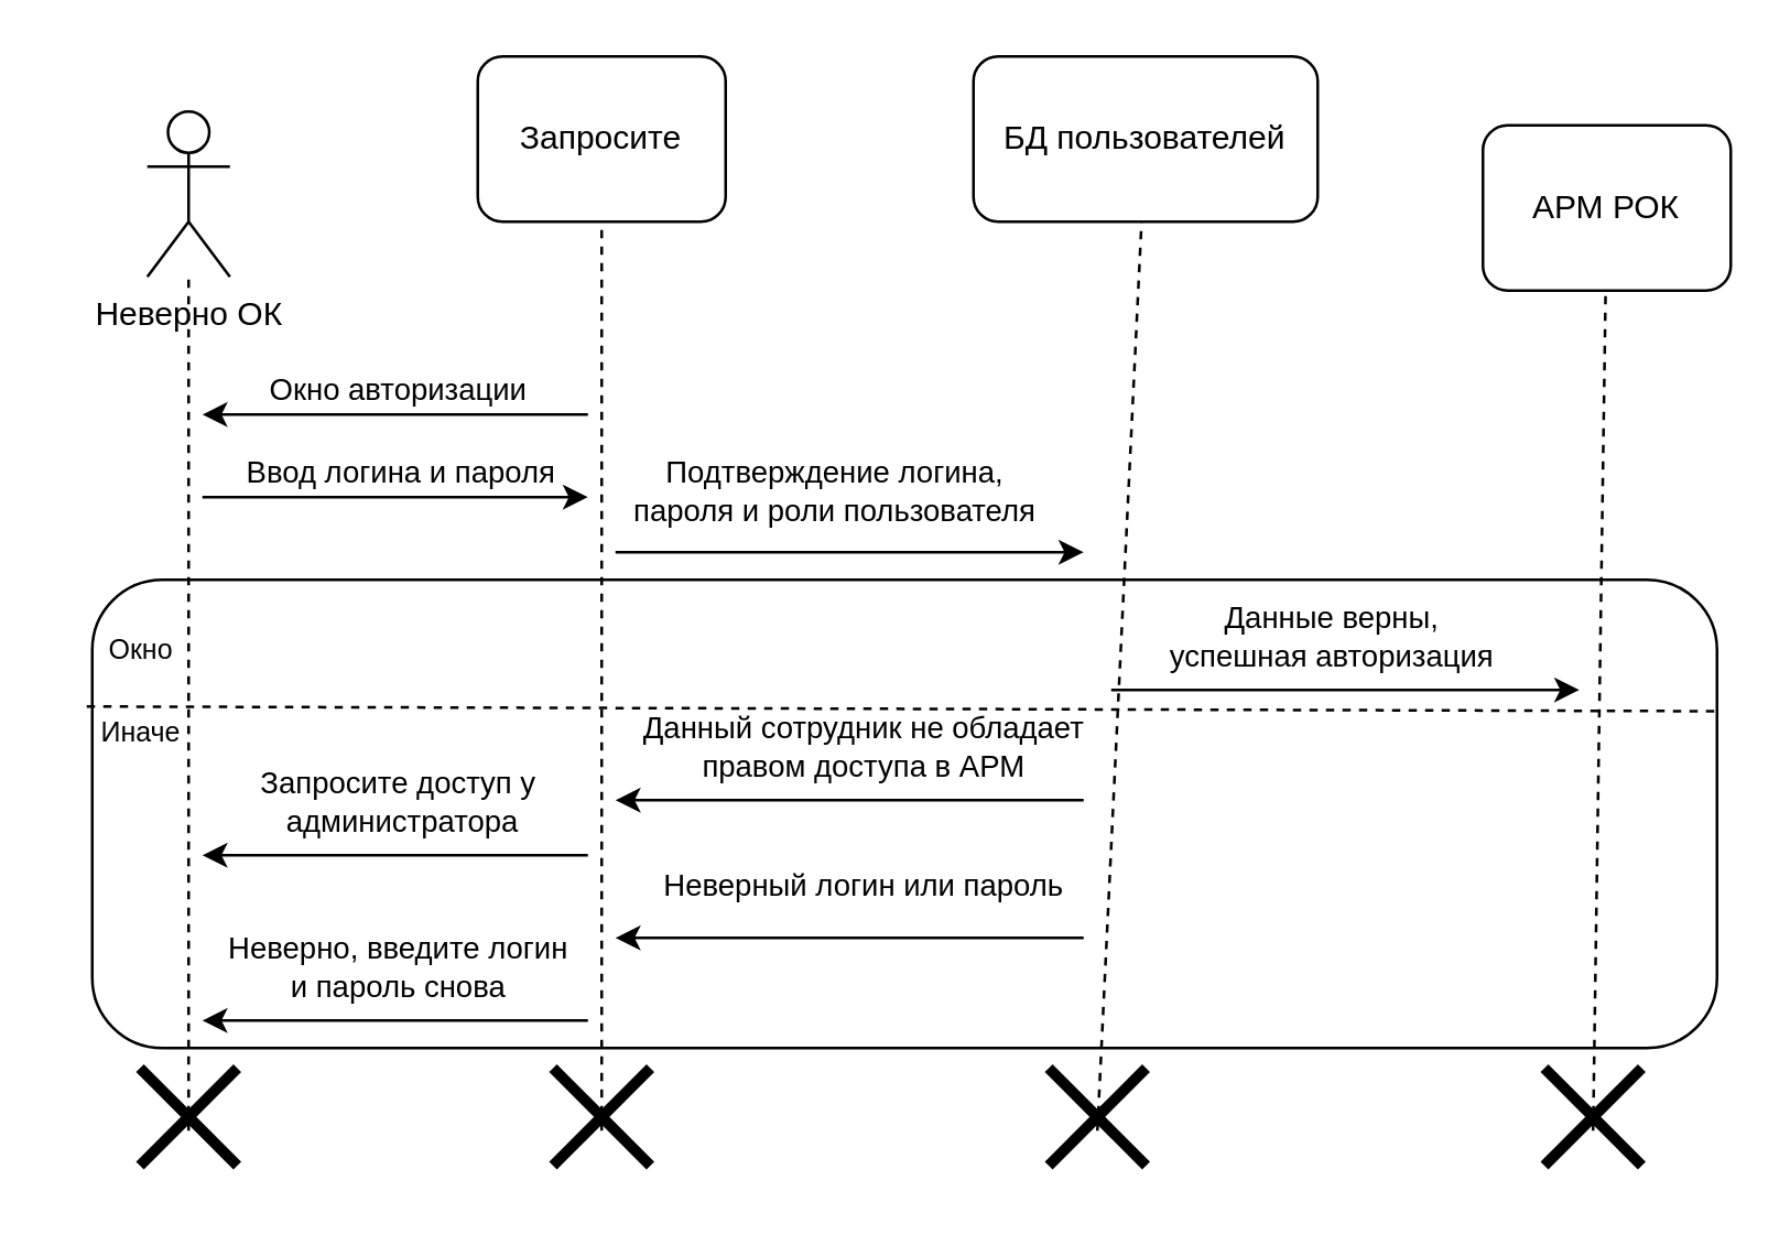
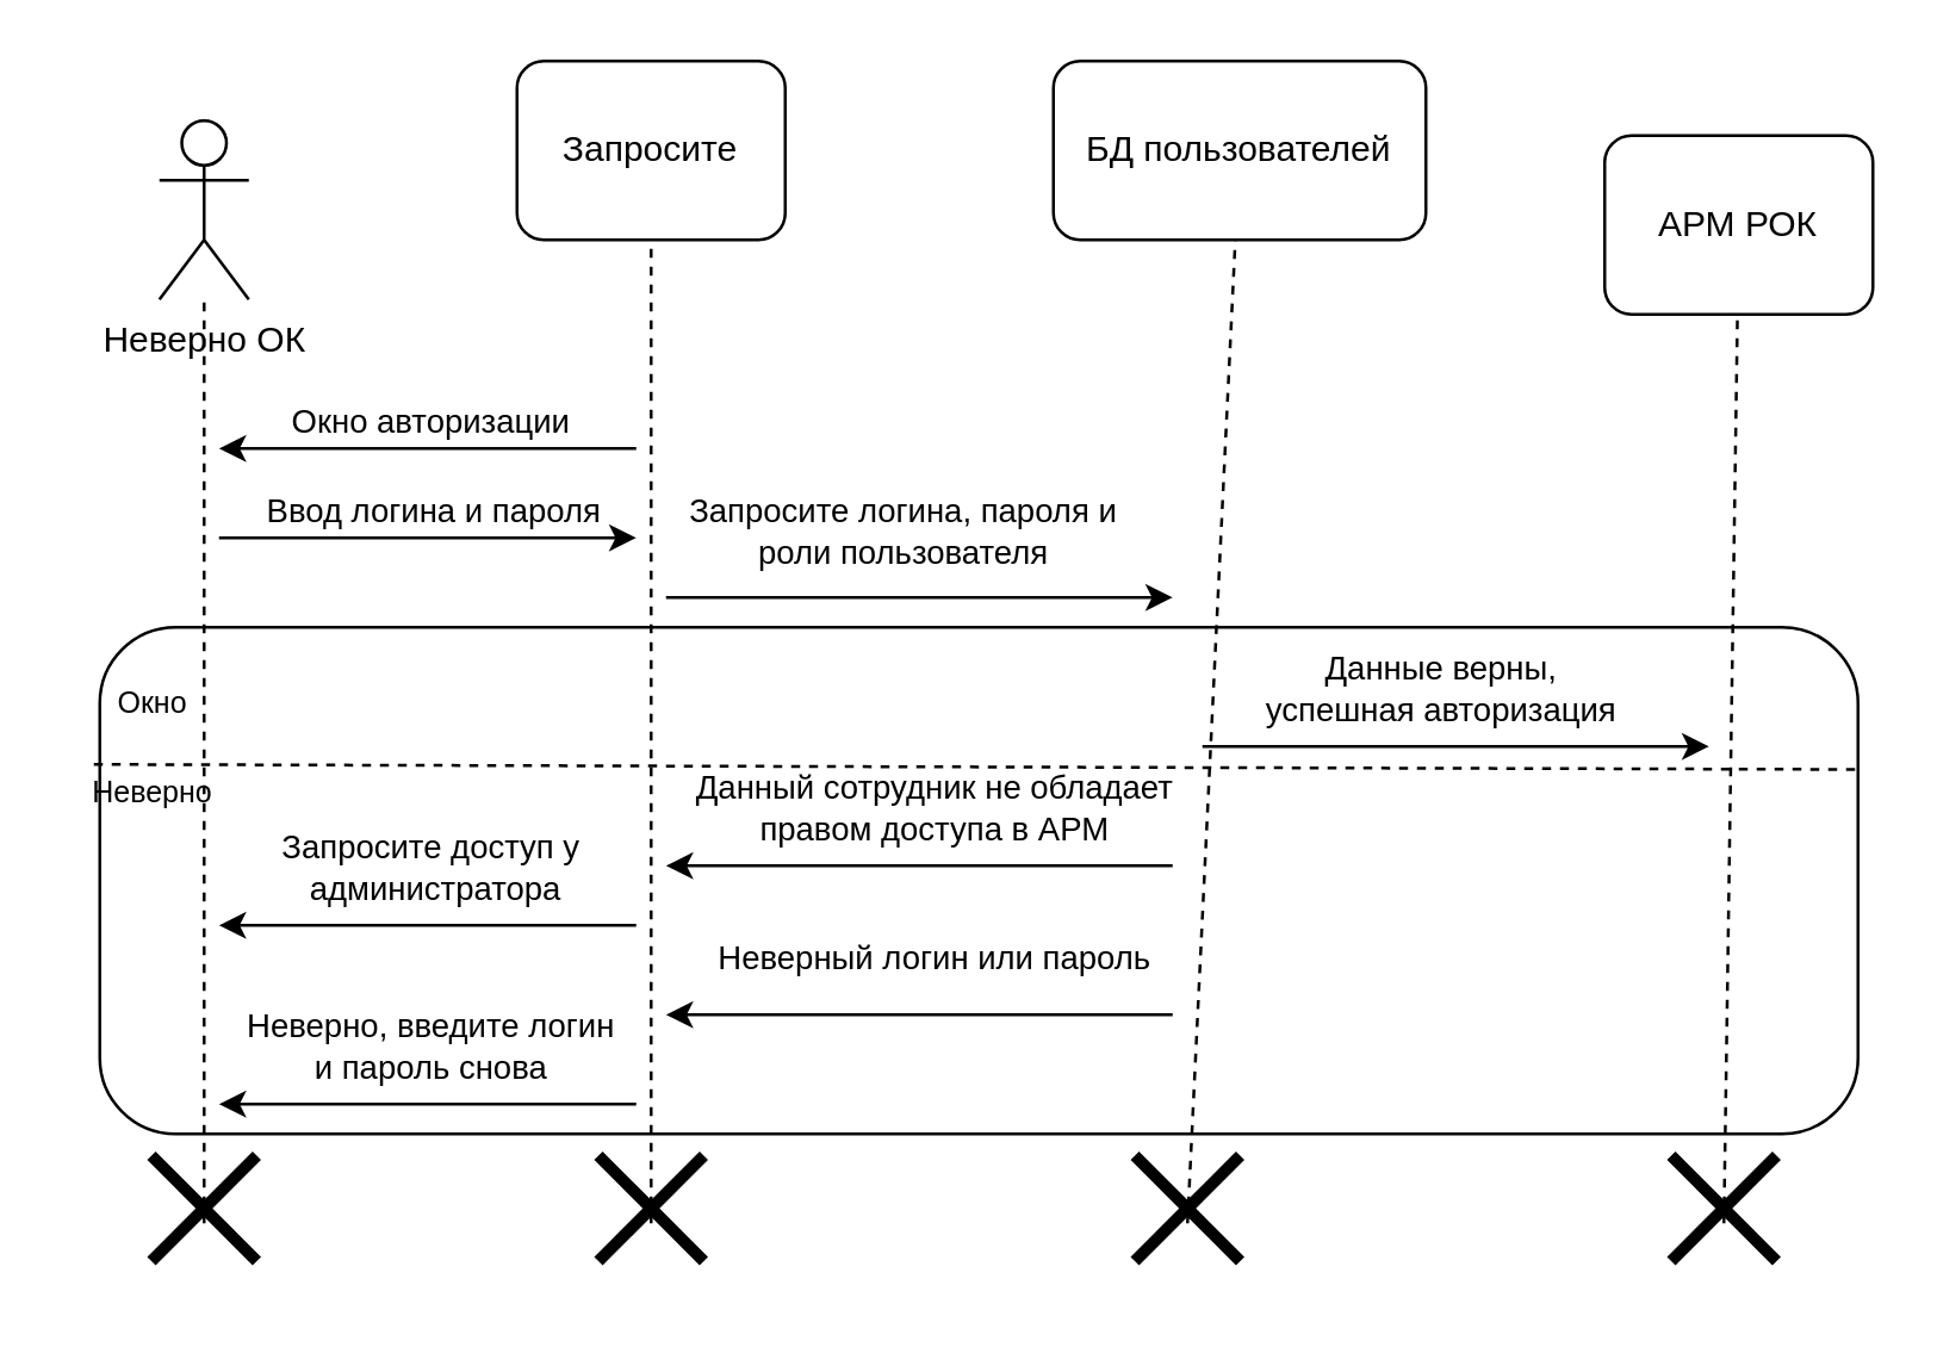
- <mxCell id="13" value="&#10;&lt;span style=&quot;color: rgb(0, 0, 0); font-family: Helvetica; font-size: 11px; font-style: normal; font-variant-ligatures: normal; font-variant-caps: normal; font-weight: 400; letter-spacing: normal; orphans: 2; text-align: center; text-indent: 0px; text-transform: none; widows: 2; word-spacing: 0px; -webkit-text-stroke-width: 0px; background-color: rgb(255, 255, 255); text-decoration-thickness: initial; text-decoration-style: initial; text-decoration-color: initial; float: none; display: inline !important;&quot;&gt;Подтверждение логина, пароля и роли пользователя&lt;/span&gt;&#10;&#10;" style="text;html=1;strokeColor=none;fillColor=none;align=center;verticalAlign=middle;whiteSpace=wrap;rounded=0;" vertex="1" parent="1"><mxGeometry x="223" y="170" width="160" height="30" as="geometry" /></mxCell>
+ <mxCell id="13" value="&#10;&lt;span style=&quot;color: rgb(0, 0, 0); font-family: Helvetica; font-size: 11px; font-style: normal; font-variant-ligatures: normal; font-variant-caps: normal; font-weight: 400; letter-spacing: normal; orphans: 2; text-align: center; text-indent: 0px; text-transform: none; widows: 2; word-spacing: 0px; -webkit-text-stroke-width: 0px; background-color: rgb(255, 255, 255); text-decoration-thickness: initial; text-decoration-style: initial; text-decoration-color: initial; float: none; display: inline !important;&quot;&gt;Запросите логина, пароля и роли пользователя&lt;/span&gt;&#10;&#10;" style="text;html=1;strokeColor=none;fillColor=none;align=center;verticalAlign=middle;whiteSpace=wrap;rounded=0;" vertex="1" parent="1"><mxGeometry x="223" y="170" width="160" height="30" as="geometry" /></mxCell>
- <mxCell id="37" value="&lt;font style=&quot;font-size: 10px;&quot;&gt;Иначе&lt;/font&gt;" style="text;html=1;strokeColor=none;fillColor=none;align=center;verticalAlign=middle;whiteSpace=wrap;rounded=0;" vertex="1" parent="1"><mxGeometry x="20" y="250" width="62" height="30" as="geometry" /></mxCell>
+ <mxCell id="37" value="&lt;font style=&quot;font-size: 10px;&quot;&gt;Неверно&lt;/font&gt;" style="text;html=1;strokeColor=none;fillColor=none;align=center;verticalAlign=middle;whiteSpace=wrap;rounded=0;" vertex="1" parent="1"><mxGeometry x="20" y="250" width="62" height="30" as="geometry" /></mxCell>
